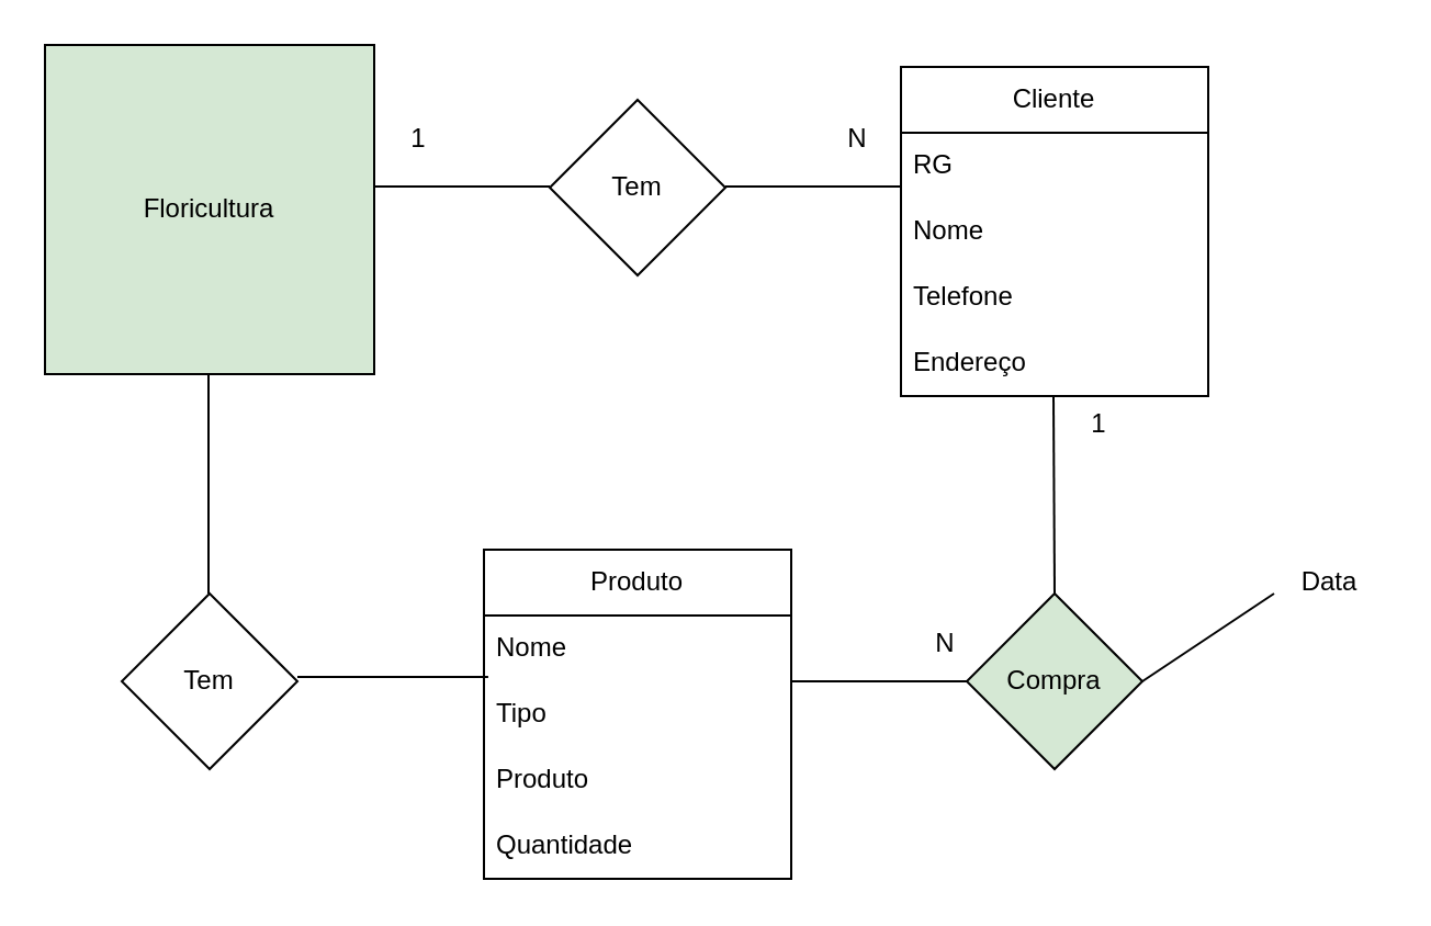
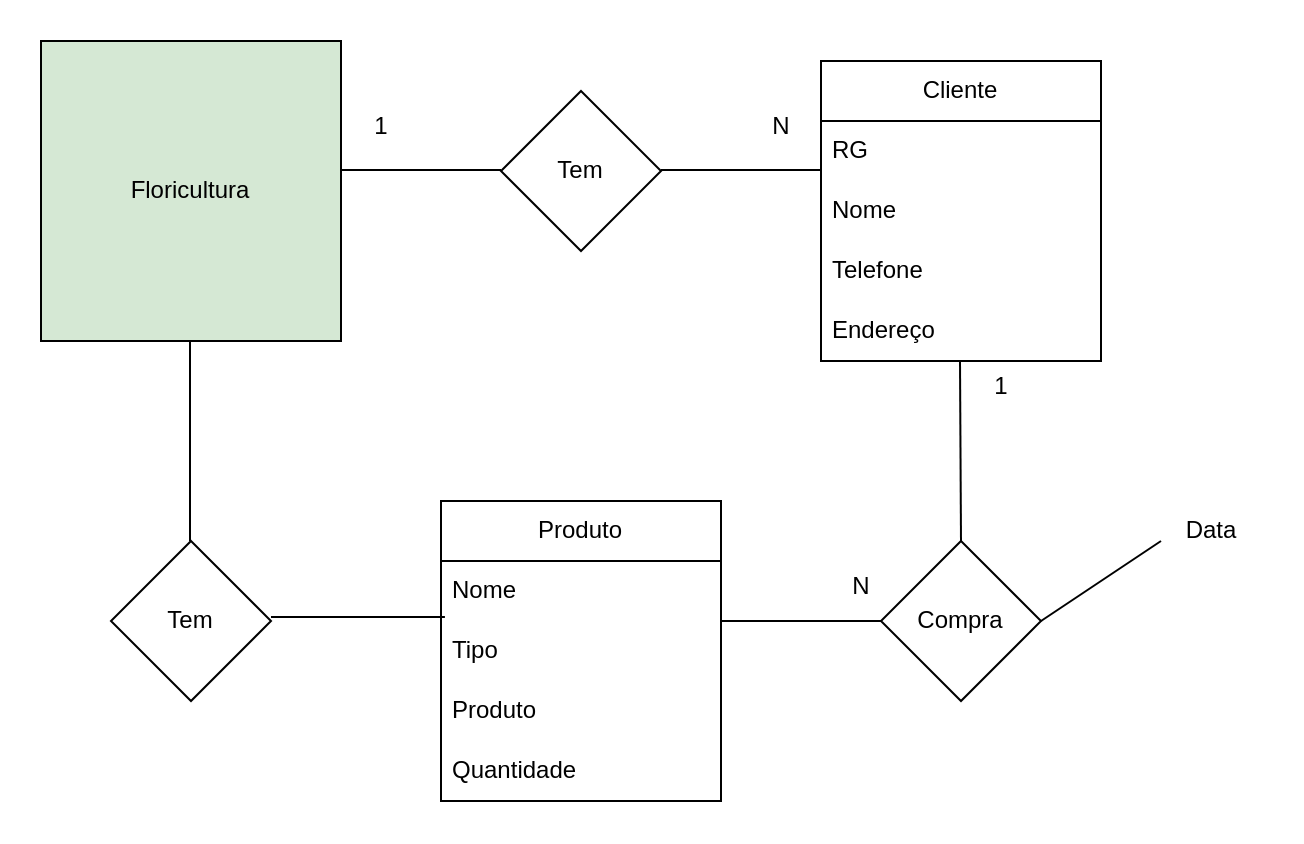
- <mxCell id="14" value="Compra" style="rhombus;whiteSpace=wrap;html=1;fillColor=#d5e8d4;" vertex="1" parent="1"><mxGeometry x="440" y="270" width="80" height="80" as="geometry" /></mxCell>
+ <mxCell id="14" value="Compra" style="rhombus;whiteSpace=wrap;html=1;" vertex="1" parent="1"><mxGeometry x="440" y="270" width="80" height="80" as="geometry" /></mxCell>
